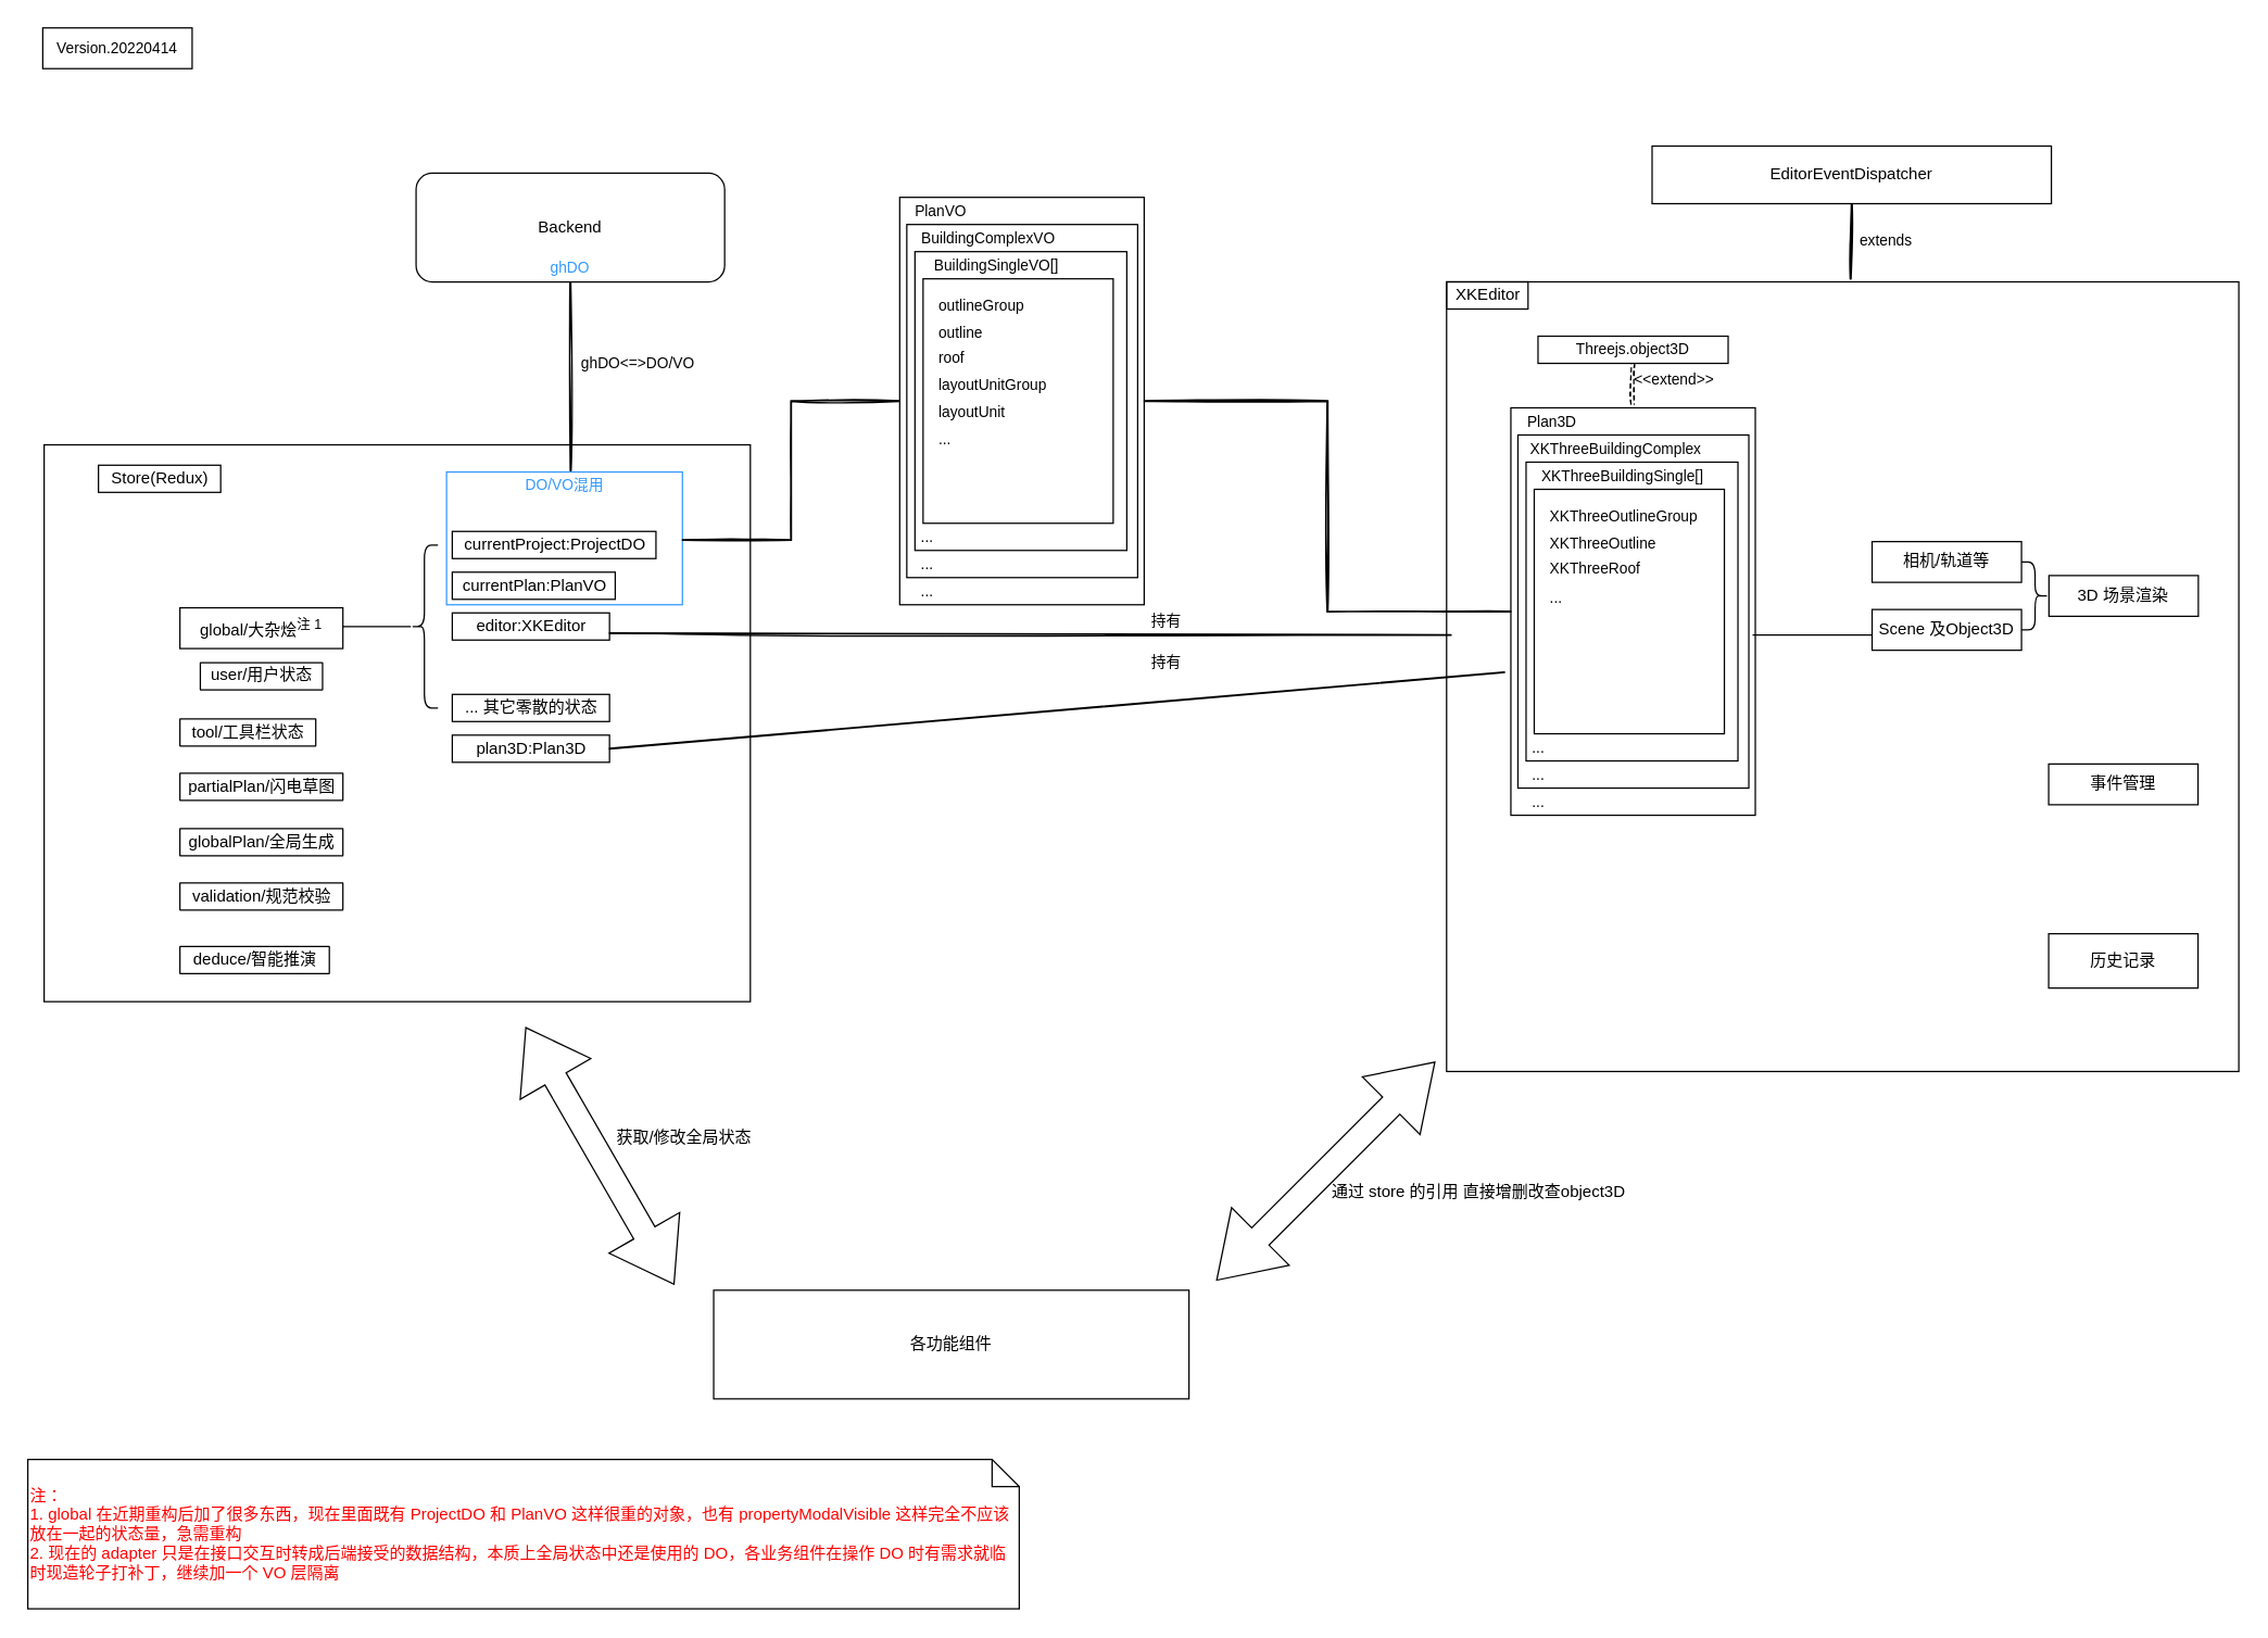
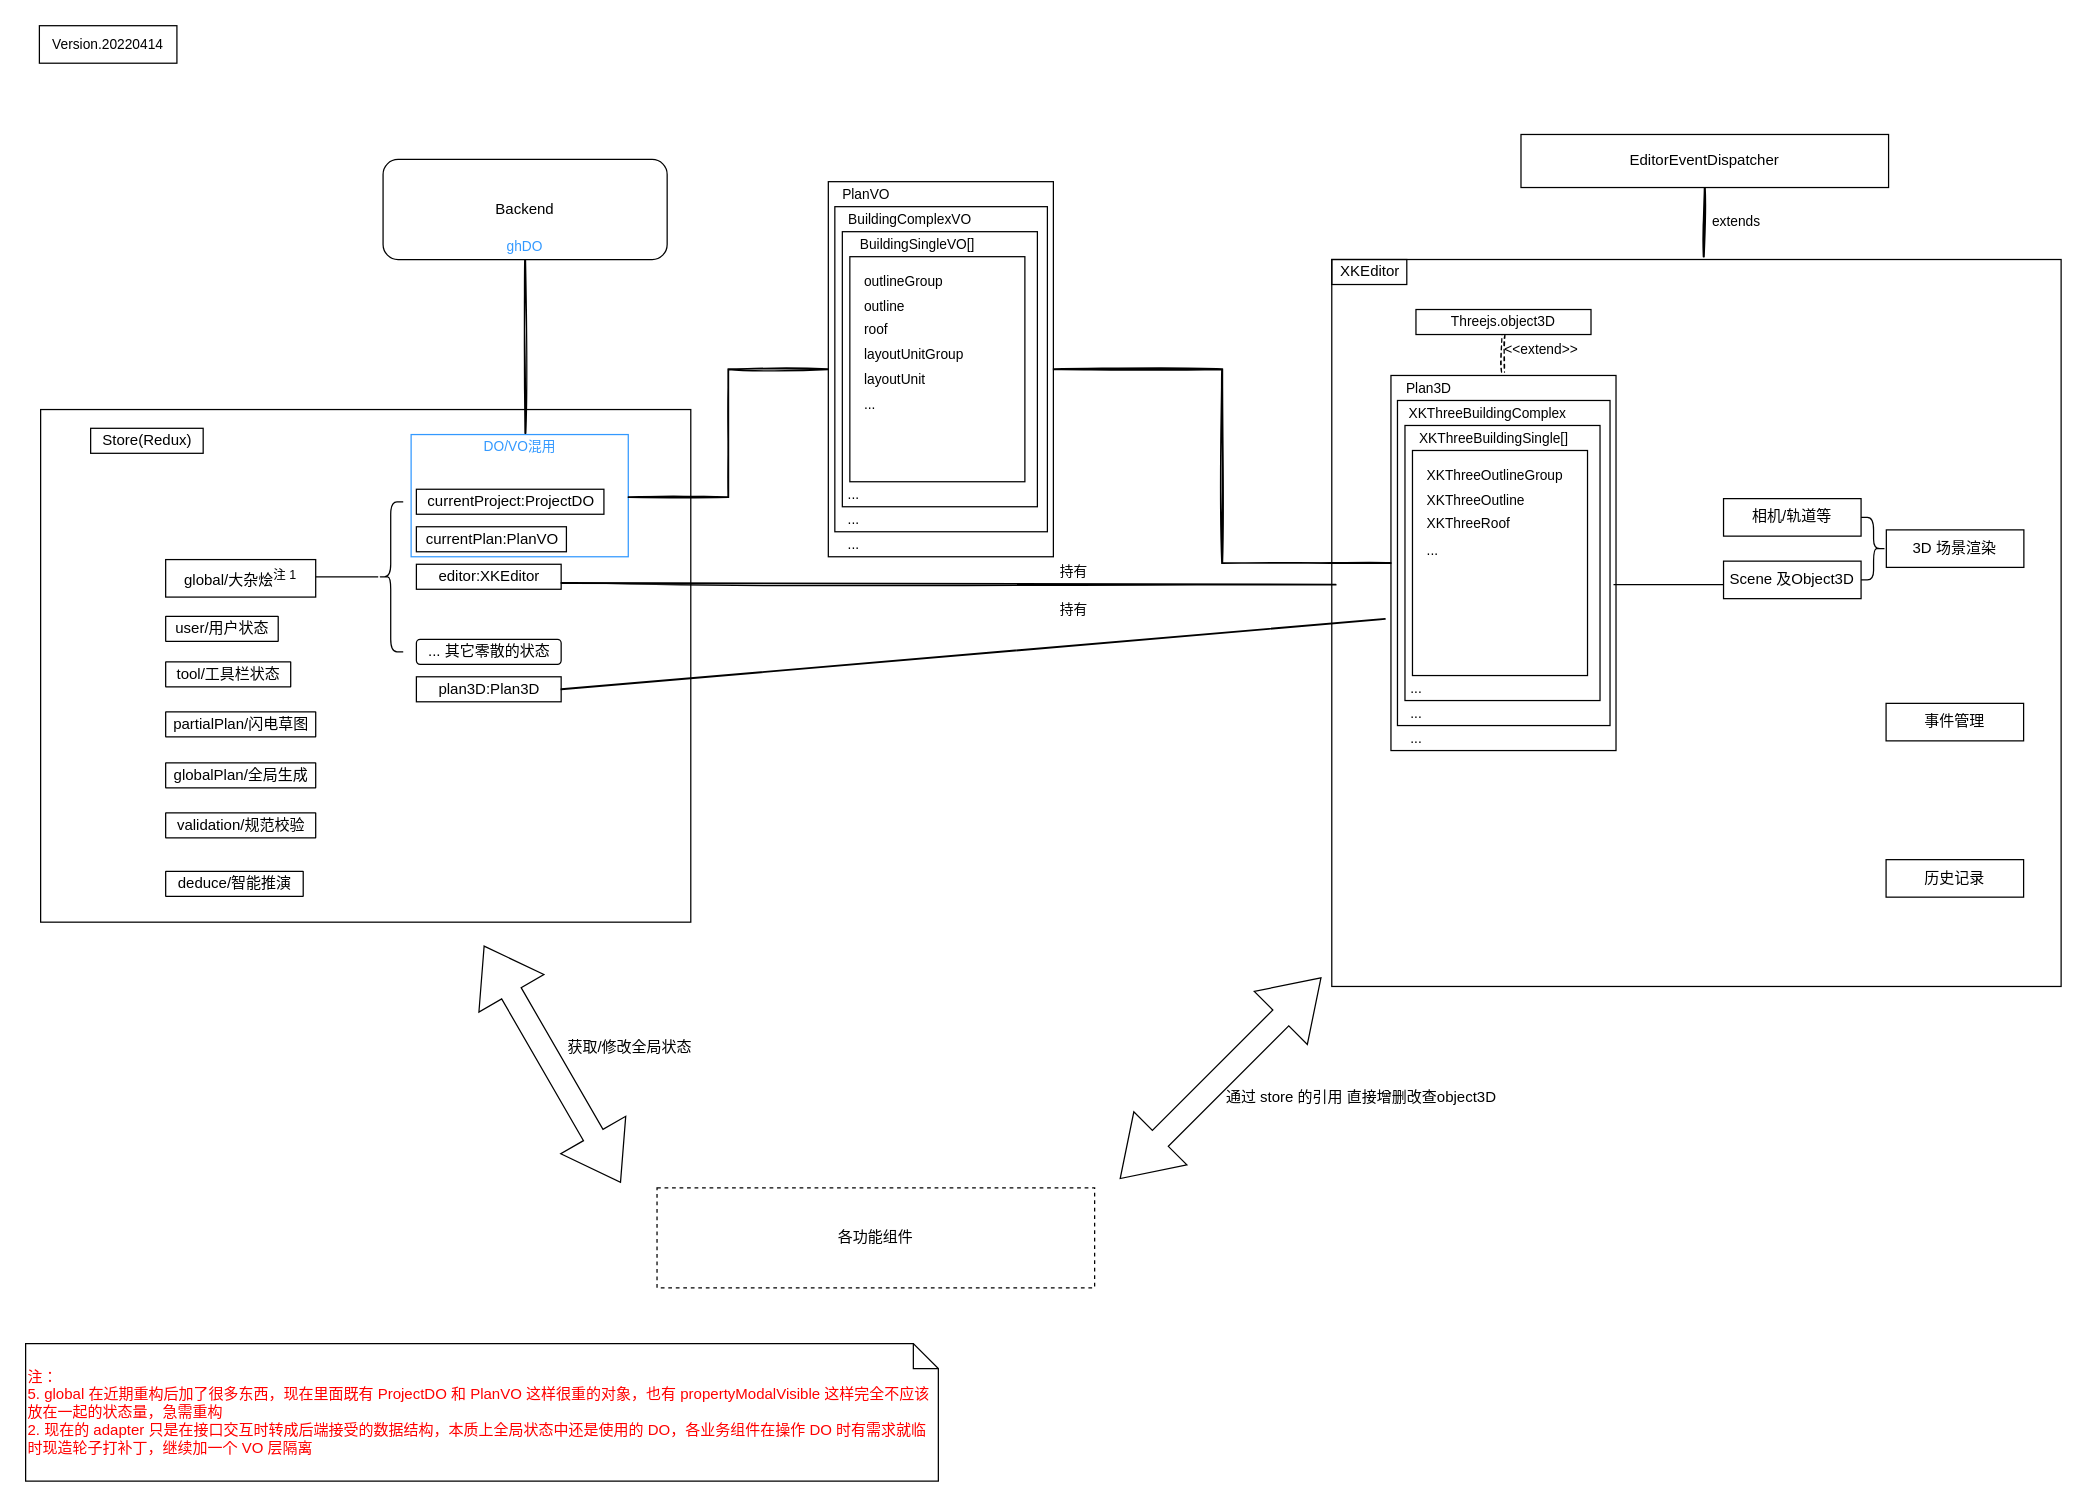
- <mxCell id="76" value="&lt;font color=&quot;#000000&quot;&gt;ghDO&amp;lt;=&amp;gt;DO/VO&lt;/font&gt;" style="text;html=1;align=center;verticalAlign=middle;resizable=0;points=[];autosize=1;strokeColor=none;fillColor=none;fontSize=11;fontColor=#3399FF;" vertex="1" parent="72"><mxGeometry x="108.45" y="130" width="110" height="20" as="geometry" /></mxCell>
- <mxCell id="58" value="user/用户状态" style="text;html=1;align=center;verticalAlign=middle;resizable=0;points=[];autosize=1;strokeColor=default;fillColor=none;rounded=1;arcSize=1;" vertex="1" parent="56"><mxGeometry x="15.006" y="40.417" width="90" height="20" as="geometry" /></mxCell>
+ <mxCell id="58" value="user/用户状态" style="text;html=1;align=center;verticalAlign=middle;resizable=0;points=[];autosize=1;strokeColor=default;fillColor=none;rounded=1;arcSize=1;" vertex="1" parent="56"><mxGeometry x="0.006" y="45.417" width="90" height="20" as="geometry" /></mxCell>
- <mxCell id="19" value="... 其它零散的状态" style="rounded=0;whiteSpace=wrap;html=1;strokeColor=default;fillColor=default;" vertex="1" parent="1"><mxGeometry x="332.526" y="510.75" width="115.789" height="20" as="geometry" /></mxCell>
+ <mxCell id="19" value="... 其它零散的状态" style="whiteSpace=wrap;html=1;strokeColor=default;fillColor=default;rounded=1;" vertex="1" parent="1"><mxGeometry x="332.526" y="510.75" width="115.789" height="20" as="geometry" /></mxCell>
- <mxCell id="86" value="历史记录" style="whiteSpace=wrap;html=1;rounded=0;strokeColor=default;strokeWidth=1;fillColor=default;" vertex="1" parent="78"><mxGeometry x="443.333" y="479.998" width="110" height="40" as="geometry" /></mxCell>
+ <mxCell id="86" value="历史记录" style="whiteSpace=wrap;html=1;rounded=0;strokeColor=default;strokeWidth=1;fillColor=default;" vertex="1" parent="78"><mxGeometry x="443.333" y="479.998" width="110" height="30" as="geometry" /></mxCell>
- <mxCell id="6" value="&lt;font color=&quot;#000000&quot;&gt;各功能组件&lt;/font&gt;" style="whiteSpace=wrap;html=1;rounded=0;fontColor=#FF0000;strokeColor=default;strokeWidth=1;fillColor=default;" vertex="1" parent="1"><mxGeometry x="525" y="949.48" width="350" height="80" as="geometry" /></mxCell>
+ <mxCell id="6" value="&lt;font color=&quot;#000000&quot;&gt;各功能组件&lt;/font&gt;" style="whiteSpace=wrap;html=1;rounded=0;fontColor=#FF0000;strokeColor=default;strokeWidth=1;fillColor=default;dashed=1;" vertex="1" parent="1"><mxGeometry x="525" y="949.48" width="350" height="80" as="geometry" /></mxCell>
- <mxCell id="5" value="&lt;font color=&quot;#ff0000&quot;&gt;&lt;span&gt;注：&lt;/span&gt;&lt;br&gt;&lt;/font&gt;&lt;span&gt;&lt;font color=&quot;#ff0000&quot;&gt;1. global 在近期重构后加了很多东西，现在里面既有 ProjectDO 和 PlanVO 这样很重的对象，也有 propertyModalVisible 这样完全不应该放在一起的状态量，急需重构&lt;br&gt;2. 现在的 adapter 只是在接口交互时转成后端接受的数据结构，本质上全局状态中还是使用的 DO，各业务组件在操作 DO 时有需求就临时现造轮子打补丁，继续加一个 VO 层隔离&lt;br&gt;&lt;/font&gt;&lt;/span&gt;" style="shape=note;size=20;whiteSpace=wrap;html=1;rounded=0;strokeColor=default;strokeWidth=1;fillColor=default;align=left;" vertex="1" parent="1"><mxGeometry x="20" y="1074" width="730" height="110" as="geometry" /></mxCell>
+ <mxCell id="5" value="&lt;font color=&quot;#ff0000&quot;&gt;&lt;span&gt;注：&lt;/span&gt;&lt;br&gt;&lt;/font&gt;&lt;span&gt;&lt;font color=&quot;#ff0000&quot;&gt;5. global 在近期重构后加了很多东西，现在里面既有 ProjectDO 和 PlanVO 这样很重的对象，也有 propertyModalVisible 这样完全不应该放在一起的状态量，急需重构&lt;br&gt;2. 现在的 adapter 只是在接口交互时转成后端接受的数据结构，本质上全局状态中还是使用的 DO，各业务组件在操作 DO 时有需求就临时现造轮子打补丁，继续加一个 VO 层隔离&lt;br&gt;&lt;/font&gt;&lt;/span&gt;" style="shape=note;size=20;whiteSpace=wrap;html=1;rounded=0;strokeColor=default;strokeWidth=1;fillColor=default;align=left;" vertex="1" parent="1"><mxGeometry x="20" y="1074" width="730" height="110" as="geometry" /></mxCell>
